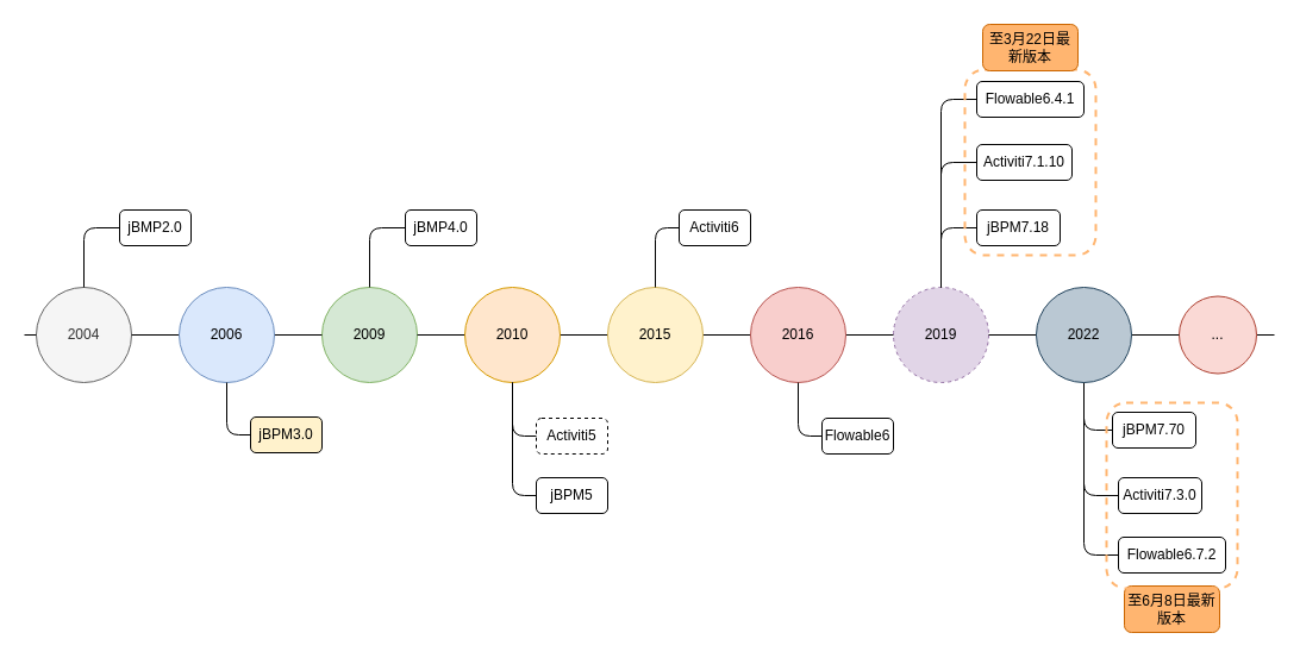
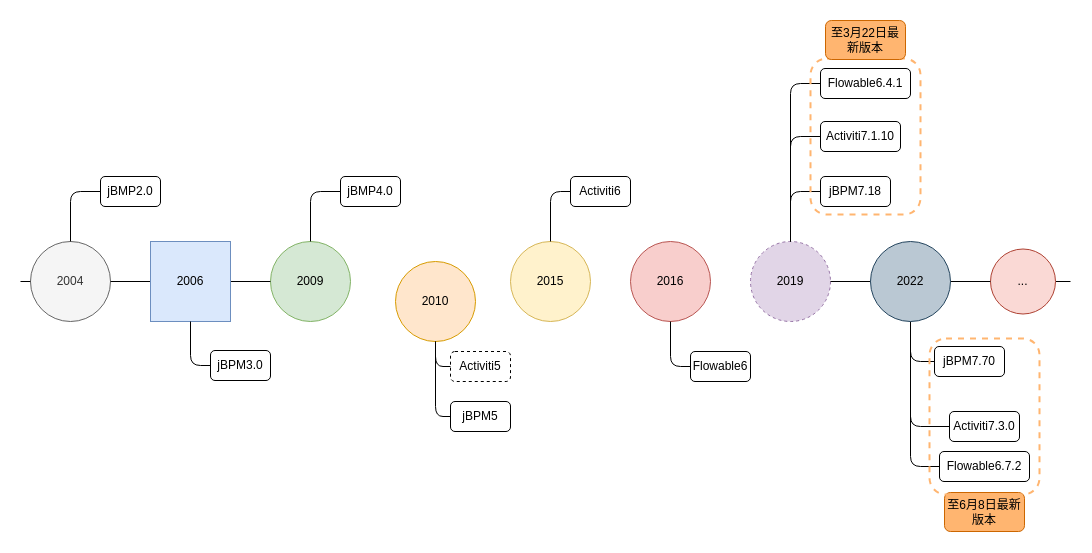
- <mxCell id="11" value="2006" style="ellipse;whiteSpace=wrap;html=1;aspect=fixed;fillColor=#dae8fc;strokeColor=#6c8ebf;" parent="1" vertex="1"><mxGeometry x="150" y="241" width="80" height="80" as="geometry" /></mxCell>
+ <mxCell id="11" value="2006" style="whiteSpace=wrap;html=1;aspect=fixed;fillColor=#dae8fc;strokeColor=#6c8ebf;rounded=0;" parent="1" vertex="1"><mxGeometry x="150" y="241" width="80" height="80" as="geometry" /></mxCell>
- <mxCell id="8" value="" style="endArrow=none;html=1;" parent="1" source="5" target="7" edge="1"><mxGeometry width="50" height="50" relative="1" as="geometry"><mxPoint x="350" y="281" as="sourcePoint" /><mxPoint x="950" y="281" as="targetPoint" /></mxGeometry></mxCell>
- <mxCell id="12" value="2010" style="ellipse;whiteSpace=wrap;html=1;aspect=fixed;fillColor=#ffe6cc;strokeColor=#d79b00;" parent="1" vertex="1"><mxGeometry x="390" y="241" width="80" height="80" as="geometry" /></mxCell>
+ <mxCell id="12" value="2010" style="ellipse;whiteSpace=wrap;html=1;aspect=fixed;fillColor=#ffe6cc;strokeColor=#d79b00;" parent="1" vertex="1"><mxGeometry x="395" y="261" width="80" height="80" as="geometry" /></mxCell>
- <mxCell id="19" value="jBPM3.0" style="rounded=1;whiteSpace=wrap;html=1;fillColor=#fff2cc;" parent="1" vertex="1"><mxGeometry x="210" y="350" width="60" height="30" as="geometry" /></mxCell>
+ <mxCell id="19" value="jBPM3.0" style="rounded=1;whiteSpace=wrap;html=1;" parent="1" vertex="1"><mxGeometry x="210" y="350" width="60" height="30" as="geometry" /></mxCell>
- <mxCell id="35" value="Activiti7.3.0" style="rounded=1;whiteSpace=wrap;html=1;" parent="1" vertex="1"><mxGeometry x="939" y="401" width="70" height="30" as="geometry" /></mxCell>
+ <mxCell id="35" value="Activiti7.3.0" style="rounded=1;whiteSpace=wrap;html=1;" parent="1" vertex="1"><mxGeometry x="949" y="411" width="70" height="30" as="geometry" /></mxCell>
